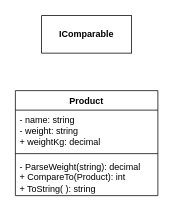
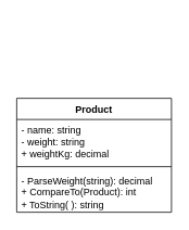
- <mxCell id="6" value="&lt;b&gt;IComparable&lt;/b&gt;" style="rounded=0;whiteSpace=wrap;html=1;" parent="1" vertex="1"><mxGeometry x="55" y="20" width="120" height="50" as="geometry" /></mxCell>
